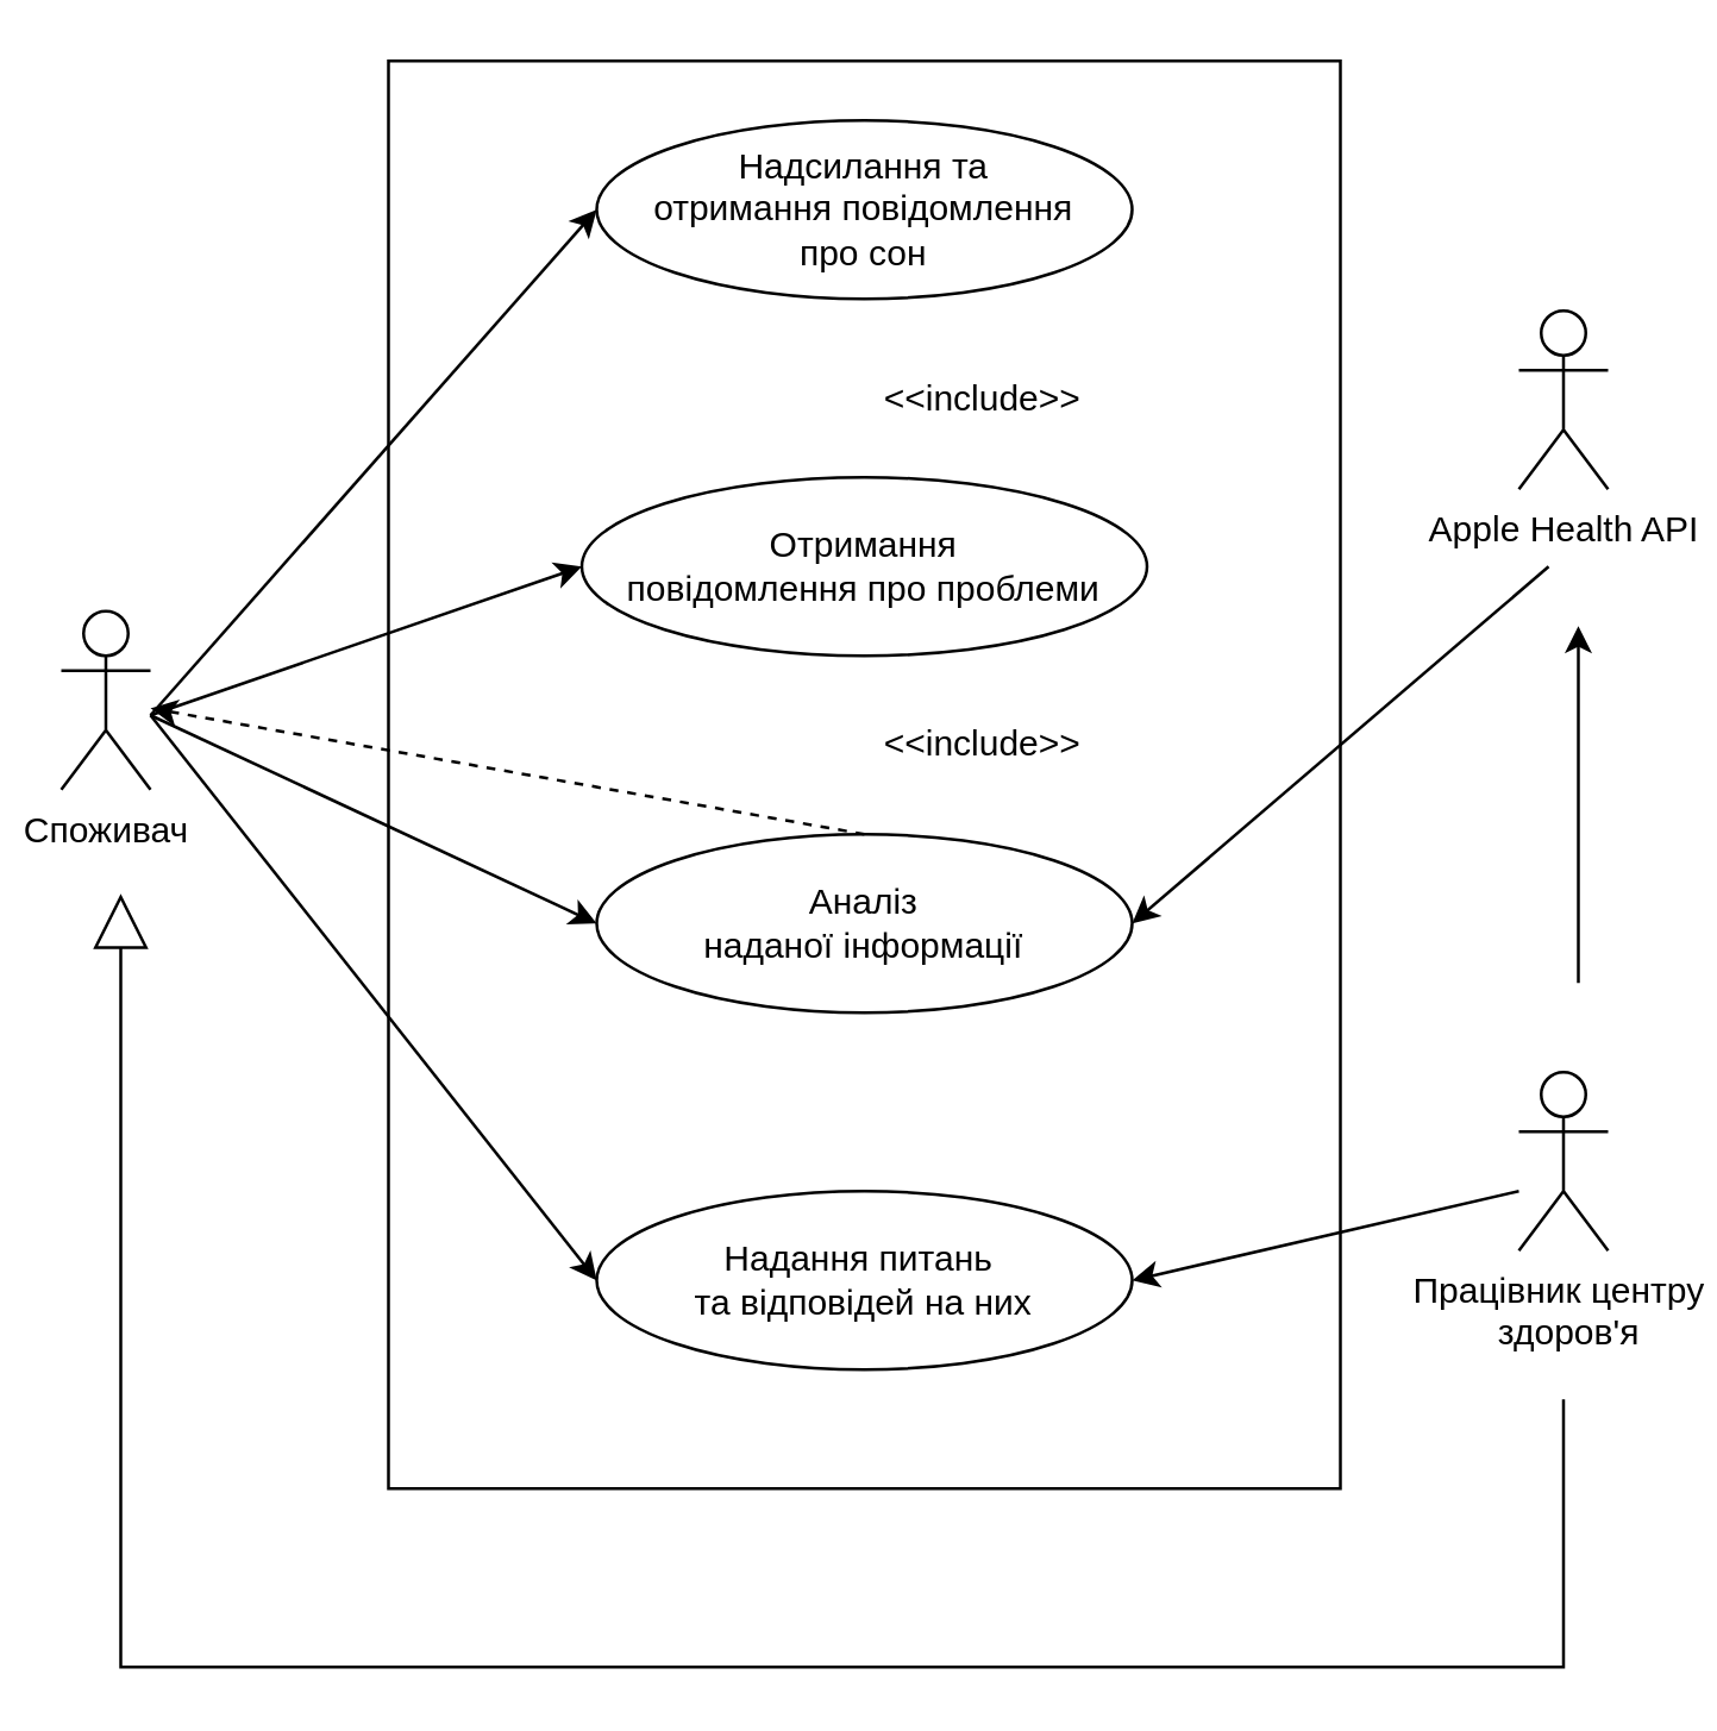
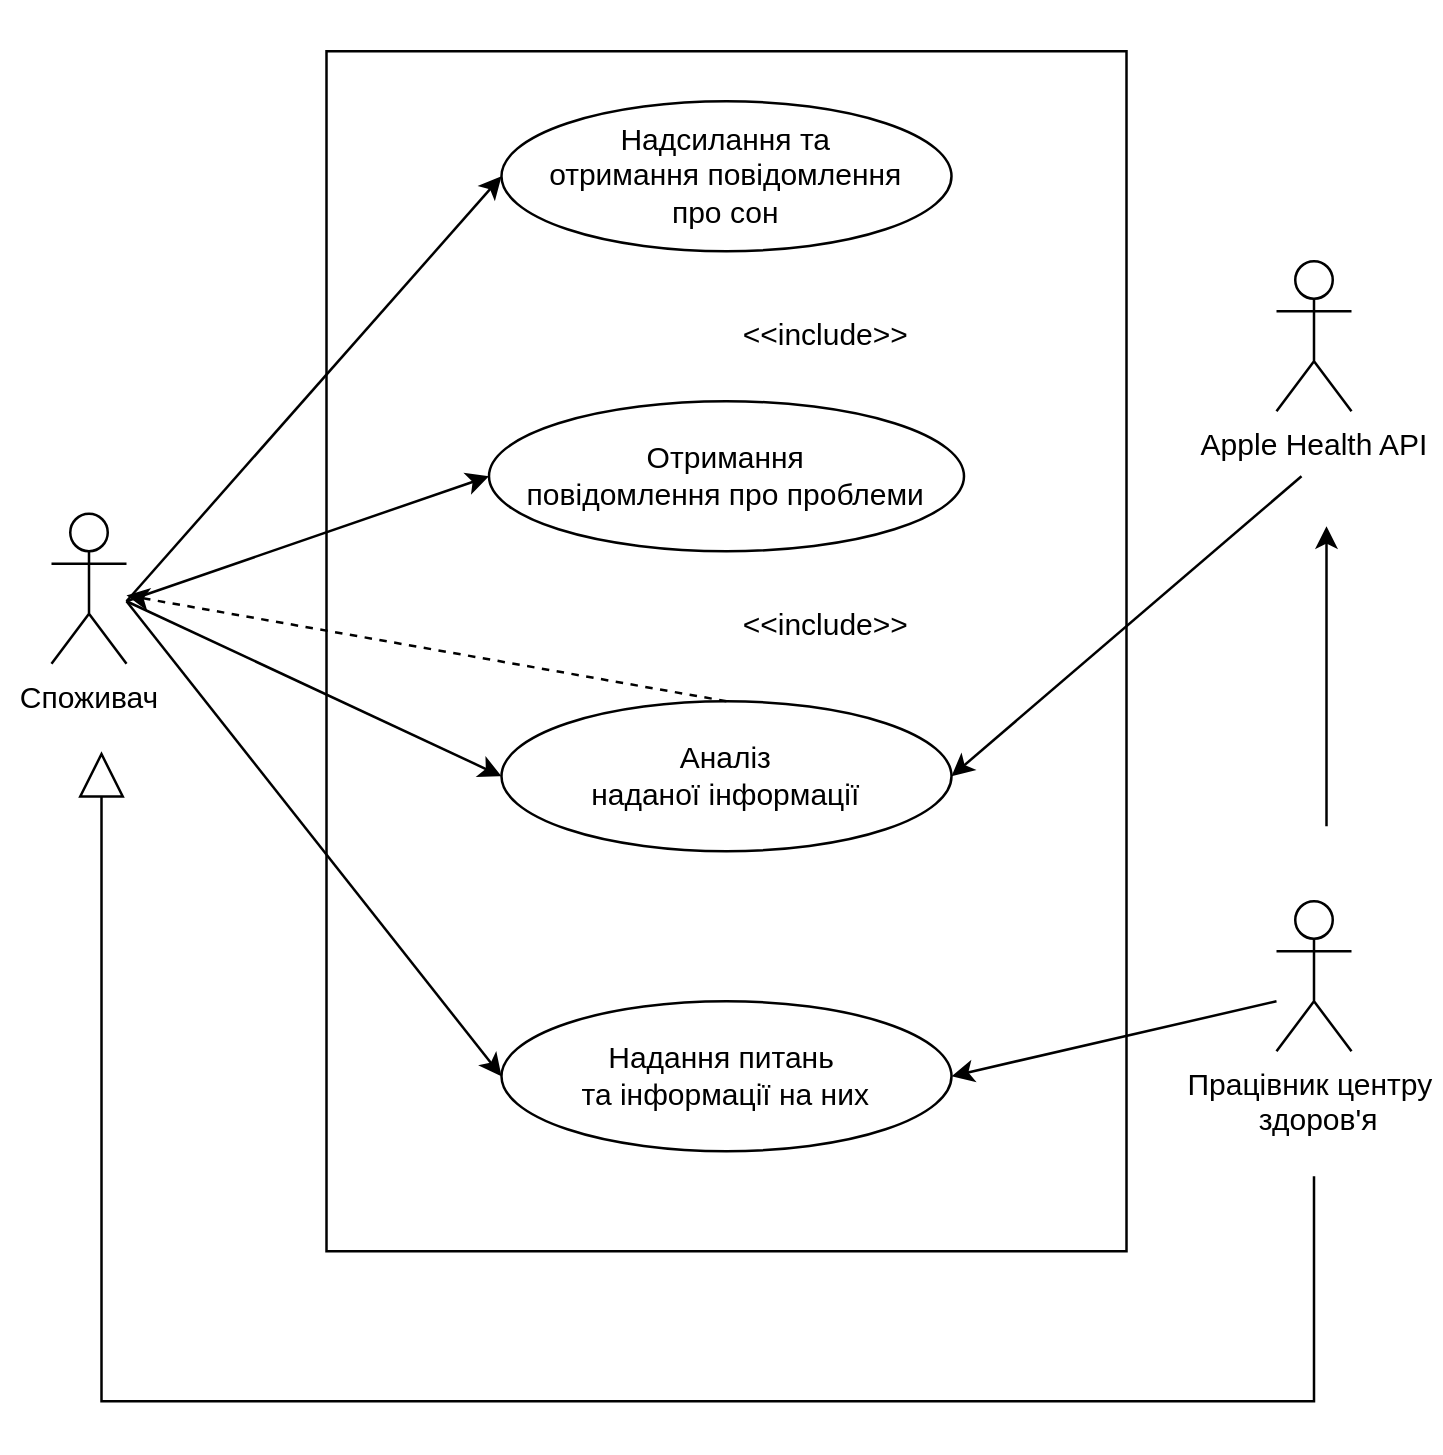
- <mxCell id="6" value="&lt;div&gt;Надання питань&amp;nbsp;&lt;/div&gt;&lt;div&gt;та відповідей на них&lt;/div&gt;" style="ellipse;whiteSpace=wrap;html=1;" parent="1" vertex="1"><mxGeometry x="200" y="400" width="180" height="60" as="geometry" /></mxCell>
+ <mxCell id="6" value="&lt;div&gt;Надання питань&amp;nbsp;&lt;/div&gt;&lt;div&gt;та інформації на них&lt;/div&gt;" style="ellipse;whiteSpace=wrap;html=1;" parent="1" vertex="1"><mxGeometry x="200" y="400" width="180" height="60" as="geometry" /></mxCell>
